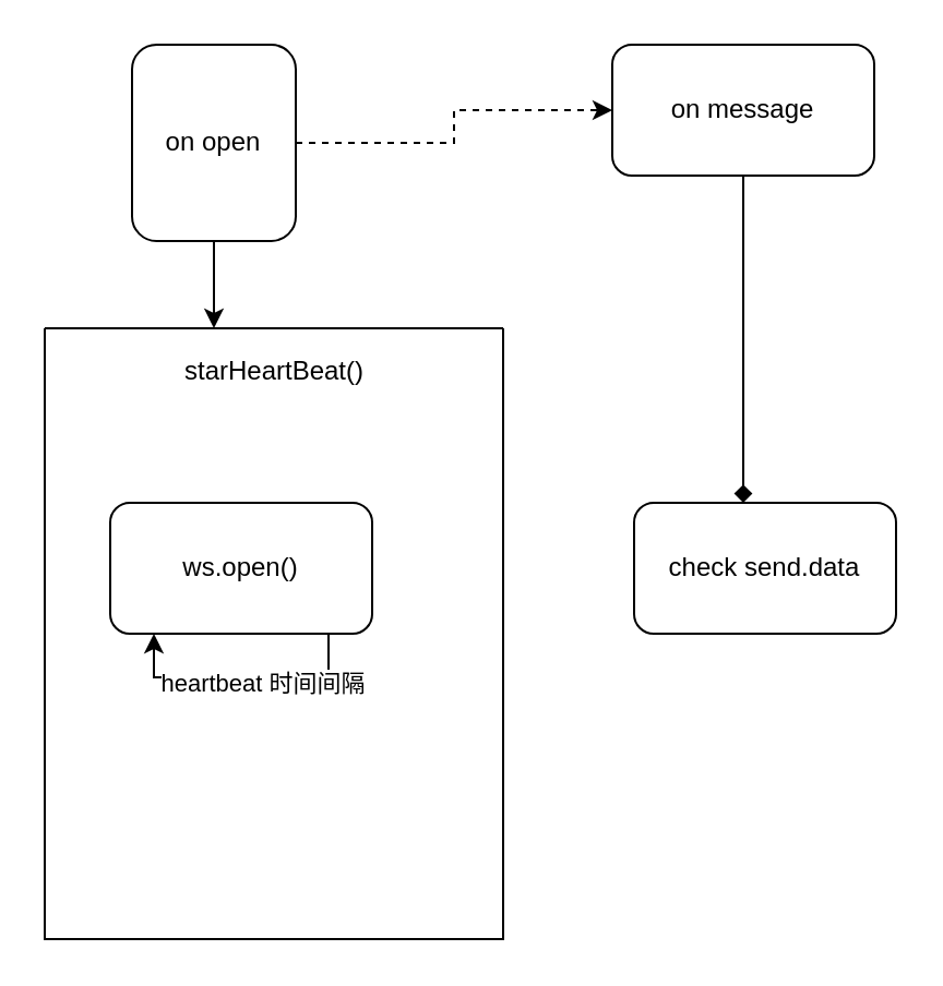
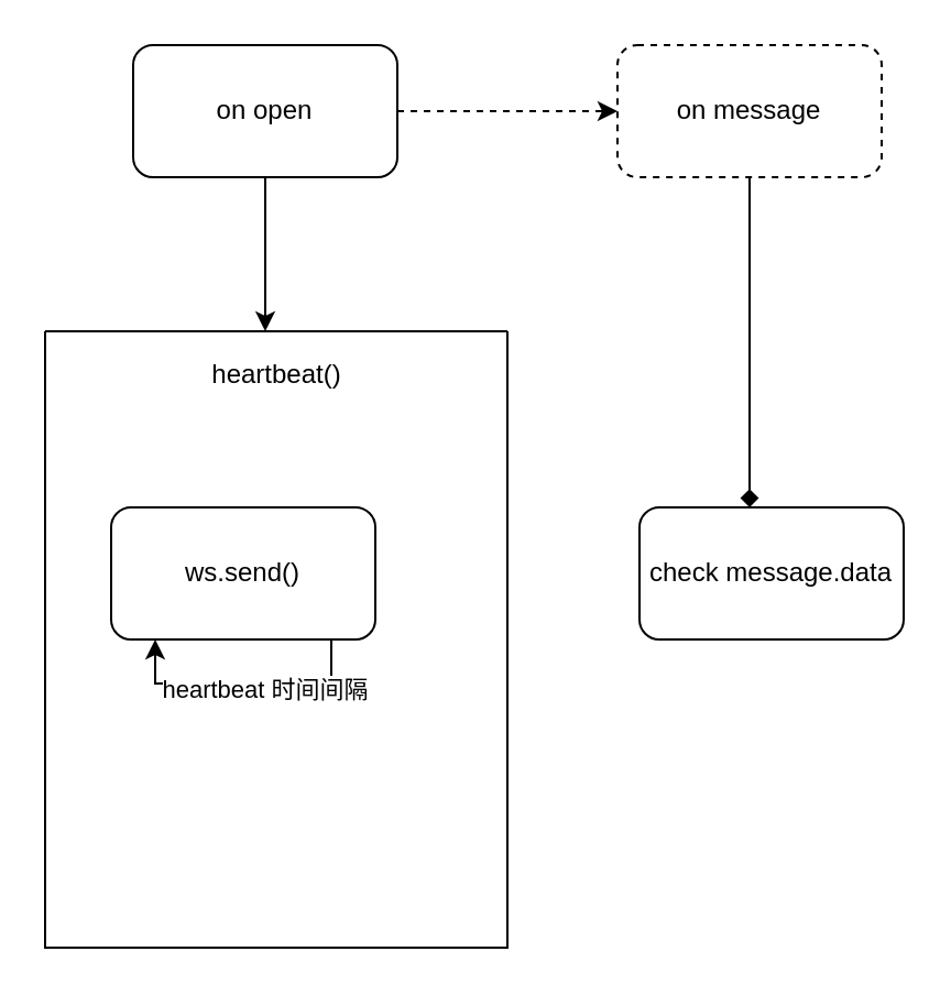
- <mxCell id="5" value="on message" style="rounded=1;whiteSpace=wrap;html=1;" vertex="1" parent="1"><mxGeometry x="280" y="20" width="120" height="60" as="geometry" /></mxCell>
+ <mxCell id="5" value="on message" style="rounded=1;whiteSpace=wrap;html=1;dashed=1;" vertex="1" parent="1"><mxGeometry x="280" y="20" width="120" height="60" as="geometry" /></mxCell>
- <mxCell id="3" value="on open" style="rounded=1;whiteSpace=wrap;html=1;" vertex="1" parent="1"><mxGeometry x="60" y="20" width="75" height="90" as="geometry" /></mxCell>
+ <mxCell id="3" value="on open" style="rounded=1;whiteSpace=wrap;html=1;" vertex="1" parent="1"><mxGeometry x="60" y="20" width="120" height="60" as="geometry" /></mxCell>
- <mxCell id="12" value="starHeartBeat()" style="text;html=1;align=center;verticalAlign=middle;resizable=0;points=[];autosize=1;strokeColor=none;" vertex="1" parent="8"><mxGeometry x="55" y="10" width="100" height="20" as="geometry" /></mxCell>
+ <mxCell id="12" value="heartbeat()" style="text;html=1;align=center;verticalAlign=middle;resizable=0;points=[];autosize=1;strokeColor=none;" vertex="1" parent="8"><mxGeometry x="55" y="10" width="100" height="20" as="geometry" /></mxCell>
- <mxCell id="9" value="ws.open()" style="rounded=1;whiteSpace=wrap;html=1;" vertex="1" parent="8"><mxGeometry x="30" y="80" width="120" height="60" as="geometry" /></mxCell>
+ <mxCell id="9" value="ws.send()" style="rounded=1;whiteSpace=wrap;html=1;" vertex="1" parent="8"><mxGeometry x="30" y="80" width="120" height="60" as="geometry" /></mxCell>
- <mxCell id="7" value="check send.data" style="rounded=1;whiteSpace=wrap;html=1;" vertex="1" parent="1"><mxGeometry x="290" y="230" width="120" height="60" as="geometry" /></mxCell>
+ <mxCell id="7" value="check message.data" style="rounded=1;whiteSpace=wrap;html=1;" vertex="1" parent="1"><mxGeometry x="290" y="230" width="120" height="60" as="geometry" /></mxCell>
